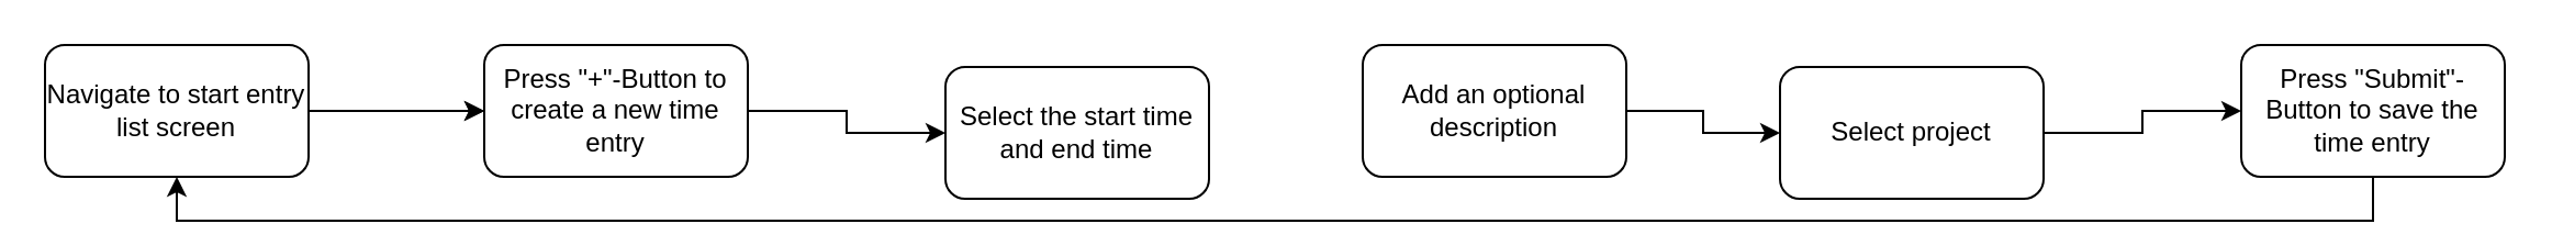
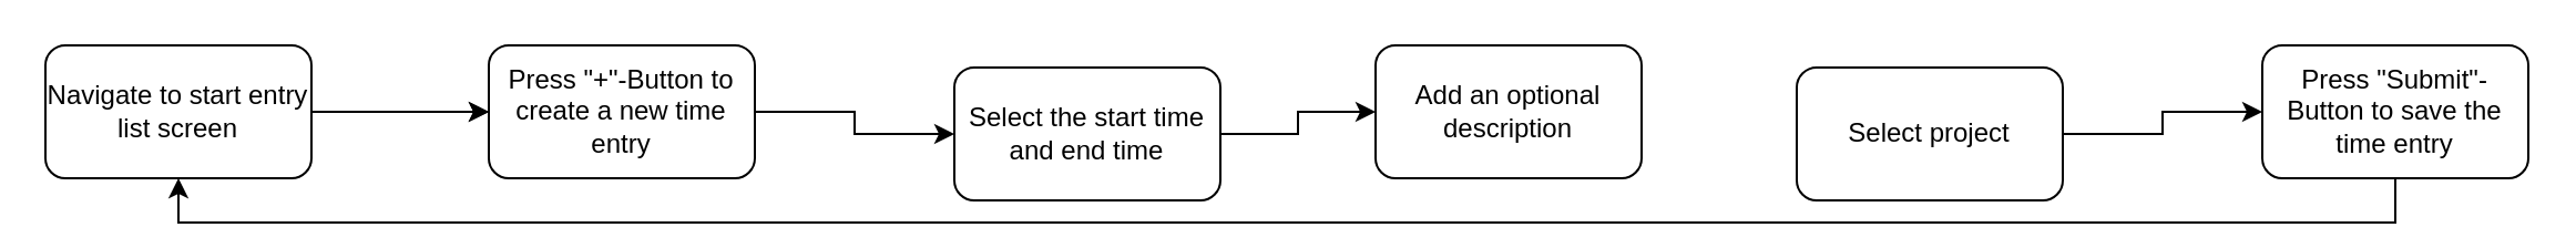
- <mxCell id="9" value="" style="edgeStyle=orthogonalEdgeStyle;rounded=0;orthogonalLoop=1;jettySize=auto;html=1;" parent="1" source="10" target="12" edge="1"><mxGeometry relative="1" as="geometry" /></mxCell>
+ <mxCell id="7" value="" style="edgeStyle=orthogonalEdgeStyle;rounded=0;orthogonalLoop=1;jettySize=auto;html=1;" parent="1" source="8" target="10" edge="1"><mxGeometry relative="1" as="geometry" /></mxCell>
